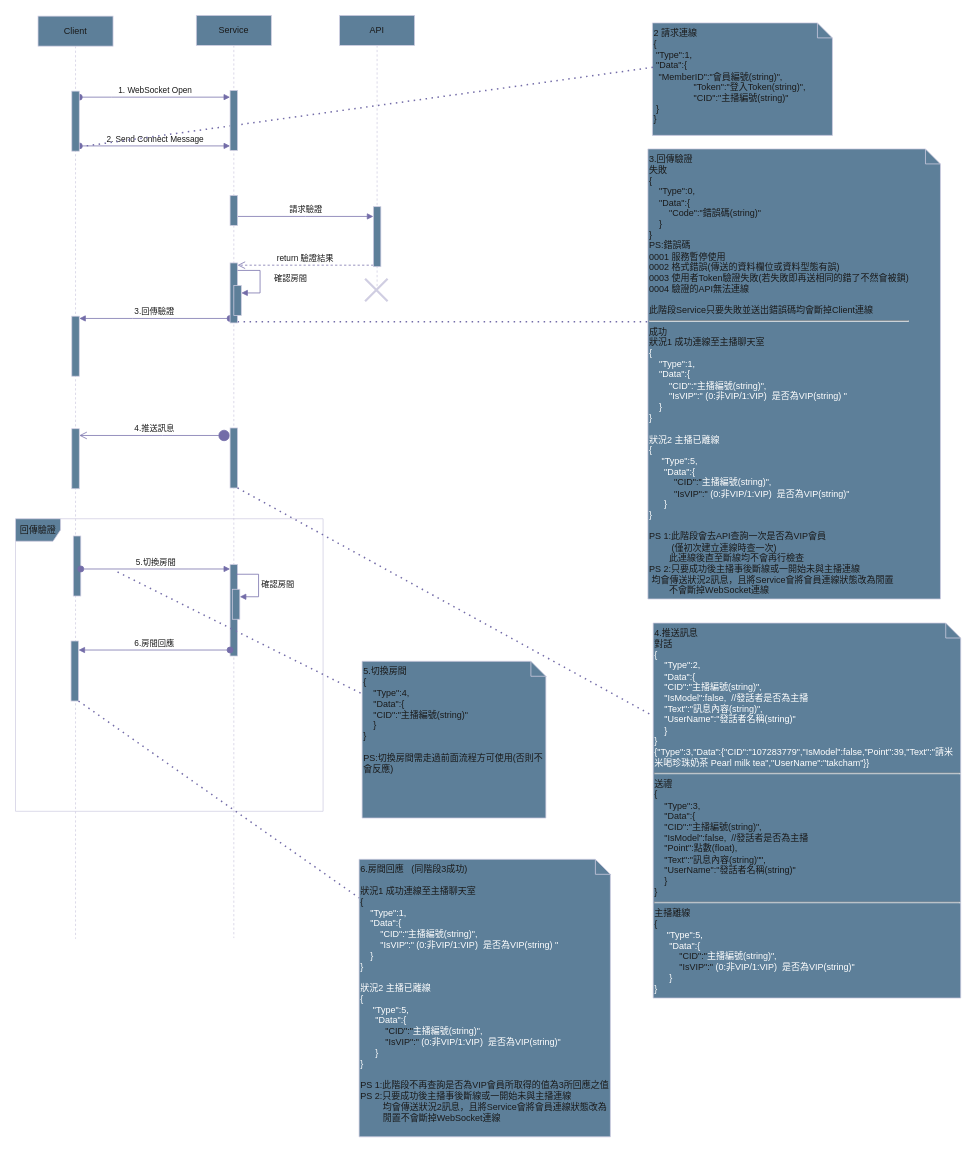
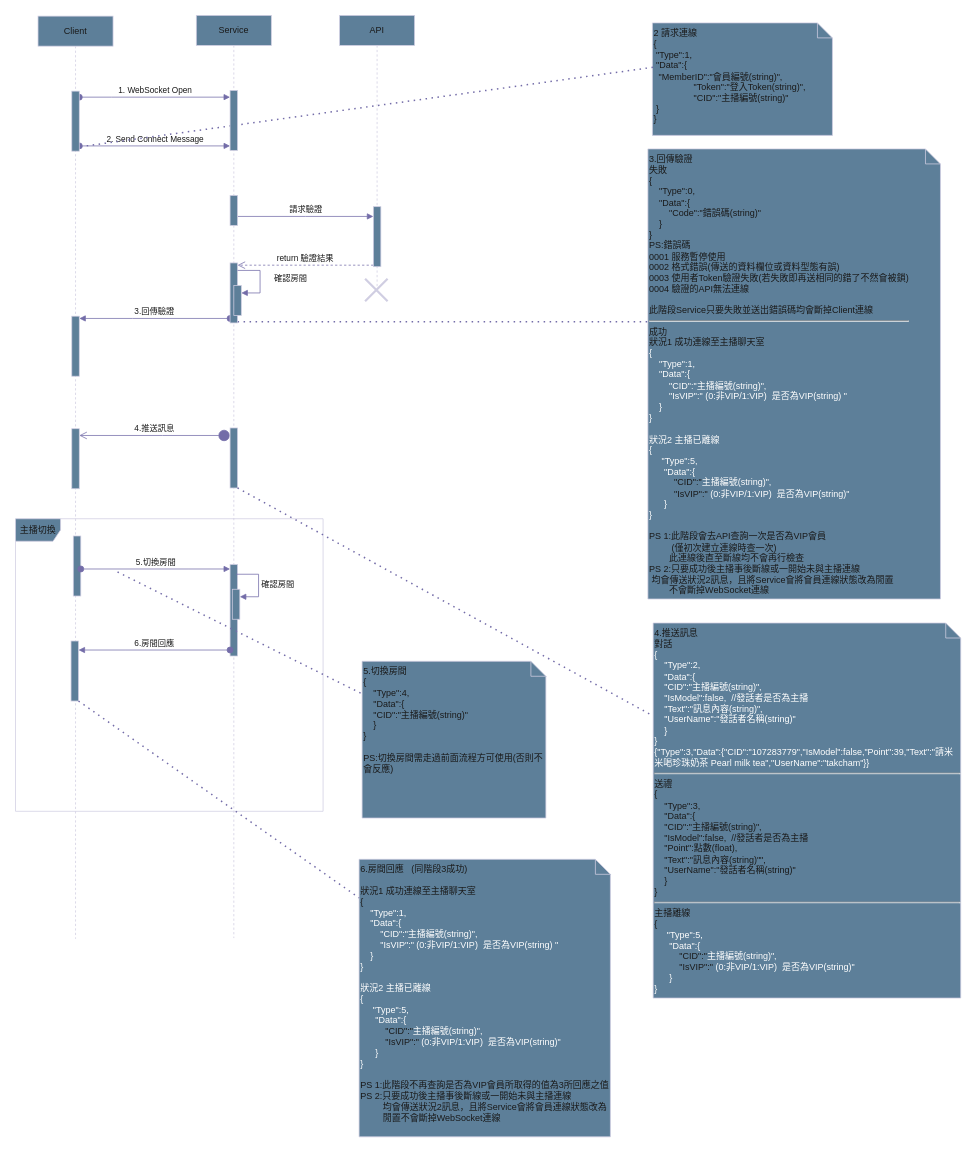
- <mxCell id="13" value="回傳驗證" style="shape=umlFrame;whiteSpace=wrap;html=1;pointerEvents=0;strokeColor=#D0CEE2;fontColor=#1A1A1A;fillColor=#5D7F99;" parent="1" vertex="1"><mxGeometry x="20" y="691" width="410" height="390" as="geometry" /></mxCell>
+ <mxCell id="13" value="主播切換" style="shape=umlFrame;whiteSpace=wrap;html=1;pointerEvents=0;strokeColor=#D0CEE2;fontColor=#1A1A1A;fillColor=#5D7F99;" parent="1" vertex="1"><mxGeometry x="20" y="691" width="410" height="390" as="geometry" /></mxCell>
